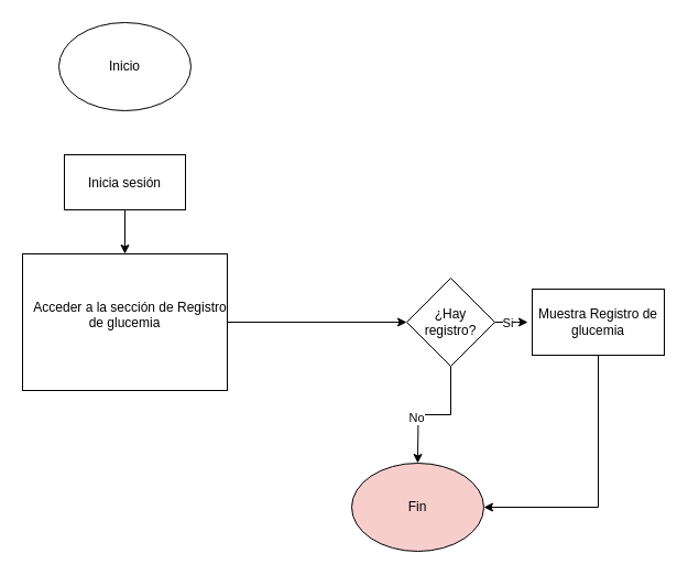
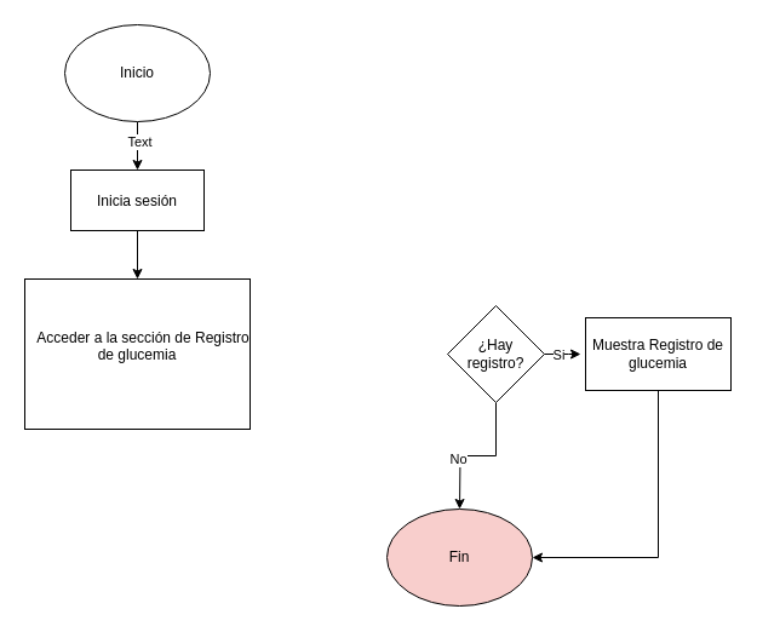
+ <mxCell id="2" style="edgeStyle=orthogonalEdgeStyle;rounded=0;orthogonalLoop=1;jettySize=auto;html=1;entryX=0.5;entryY=0;entryDx=0;entryDy=0;" edge="1" parent="1" source="4" target="6"><mxGeometry relative="1" as="geometry" /></mxCell>
+ <mxCell id="3" value="Text" style="edgeLabel;html=1;align=center;verticalAlign=middle;resizable=0;points=[];" connectable="0" vertex="1" parent="2"><mxGeometry x="-0.2" y="1" relative="1" as="geometry"><mxPoint as="offset" /></mxGeometry></mxCell>
- <mxCell id="7" value="" style="edgeStyle=orthogonalEdgeStyle;rounded=0;orthogonalLoop=1;jettySize=auto;html=1;" edge="1" parent="1" source="8" target="13"><mxGeometry relative="1" as="geometry" /></mxCell>
